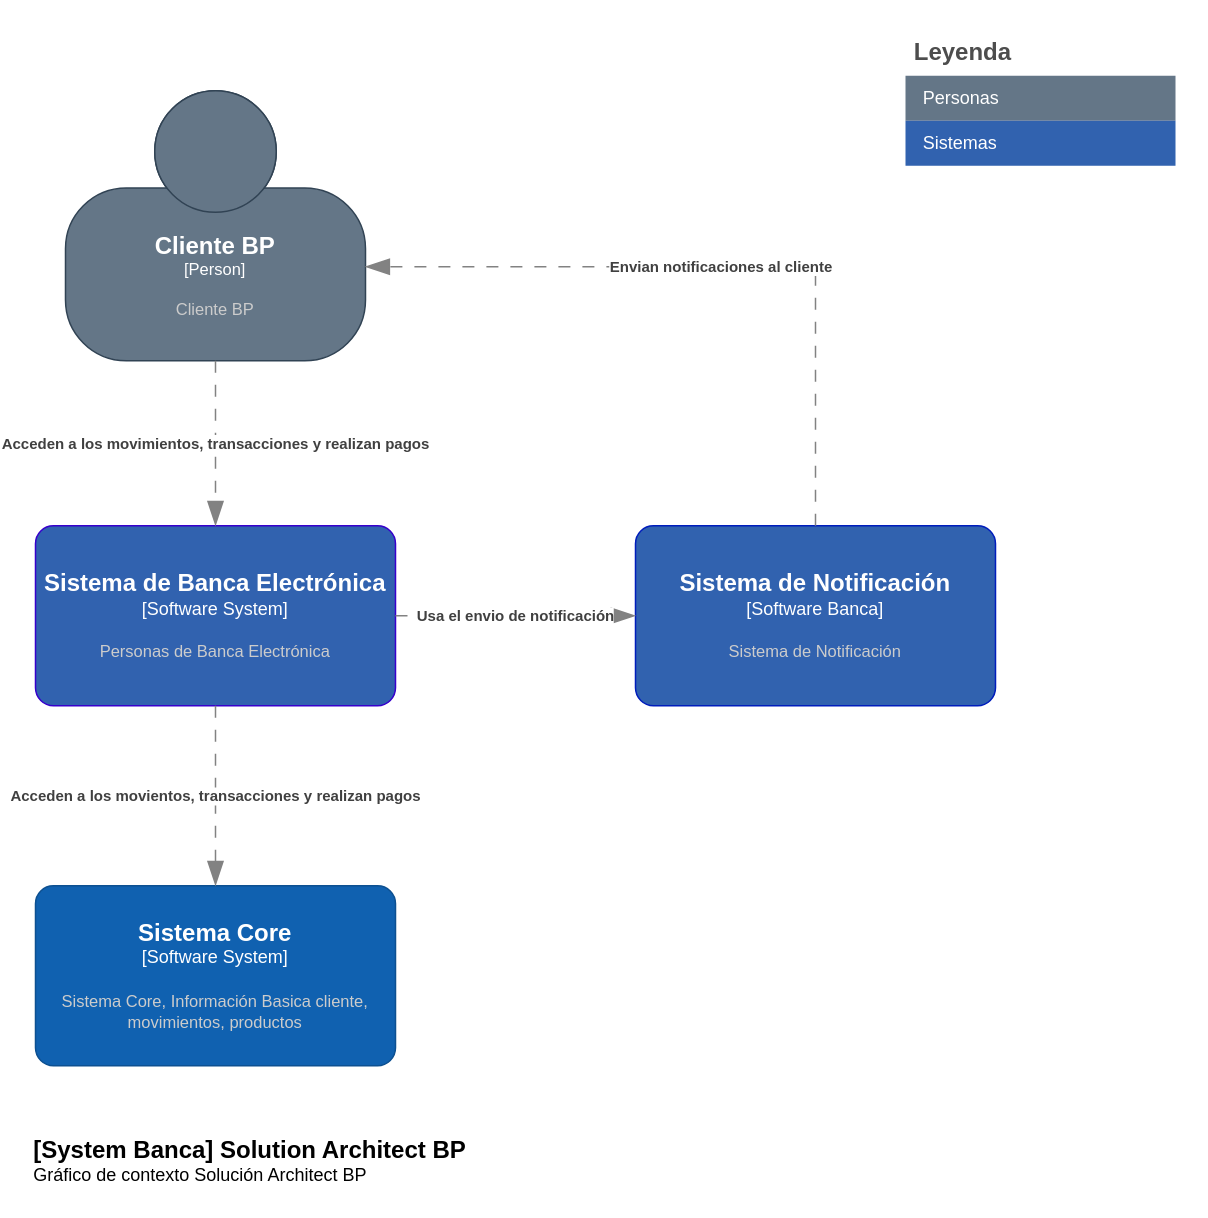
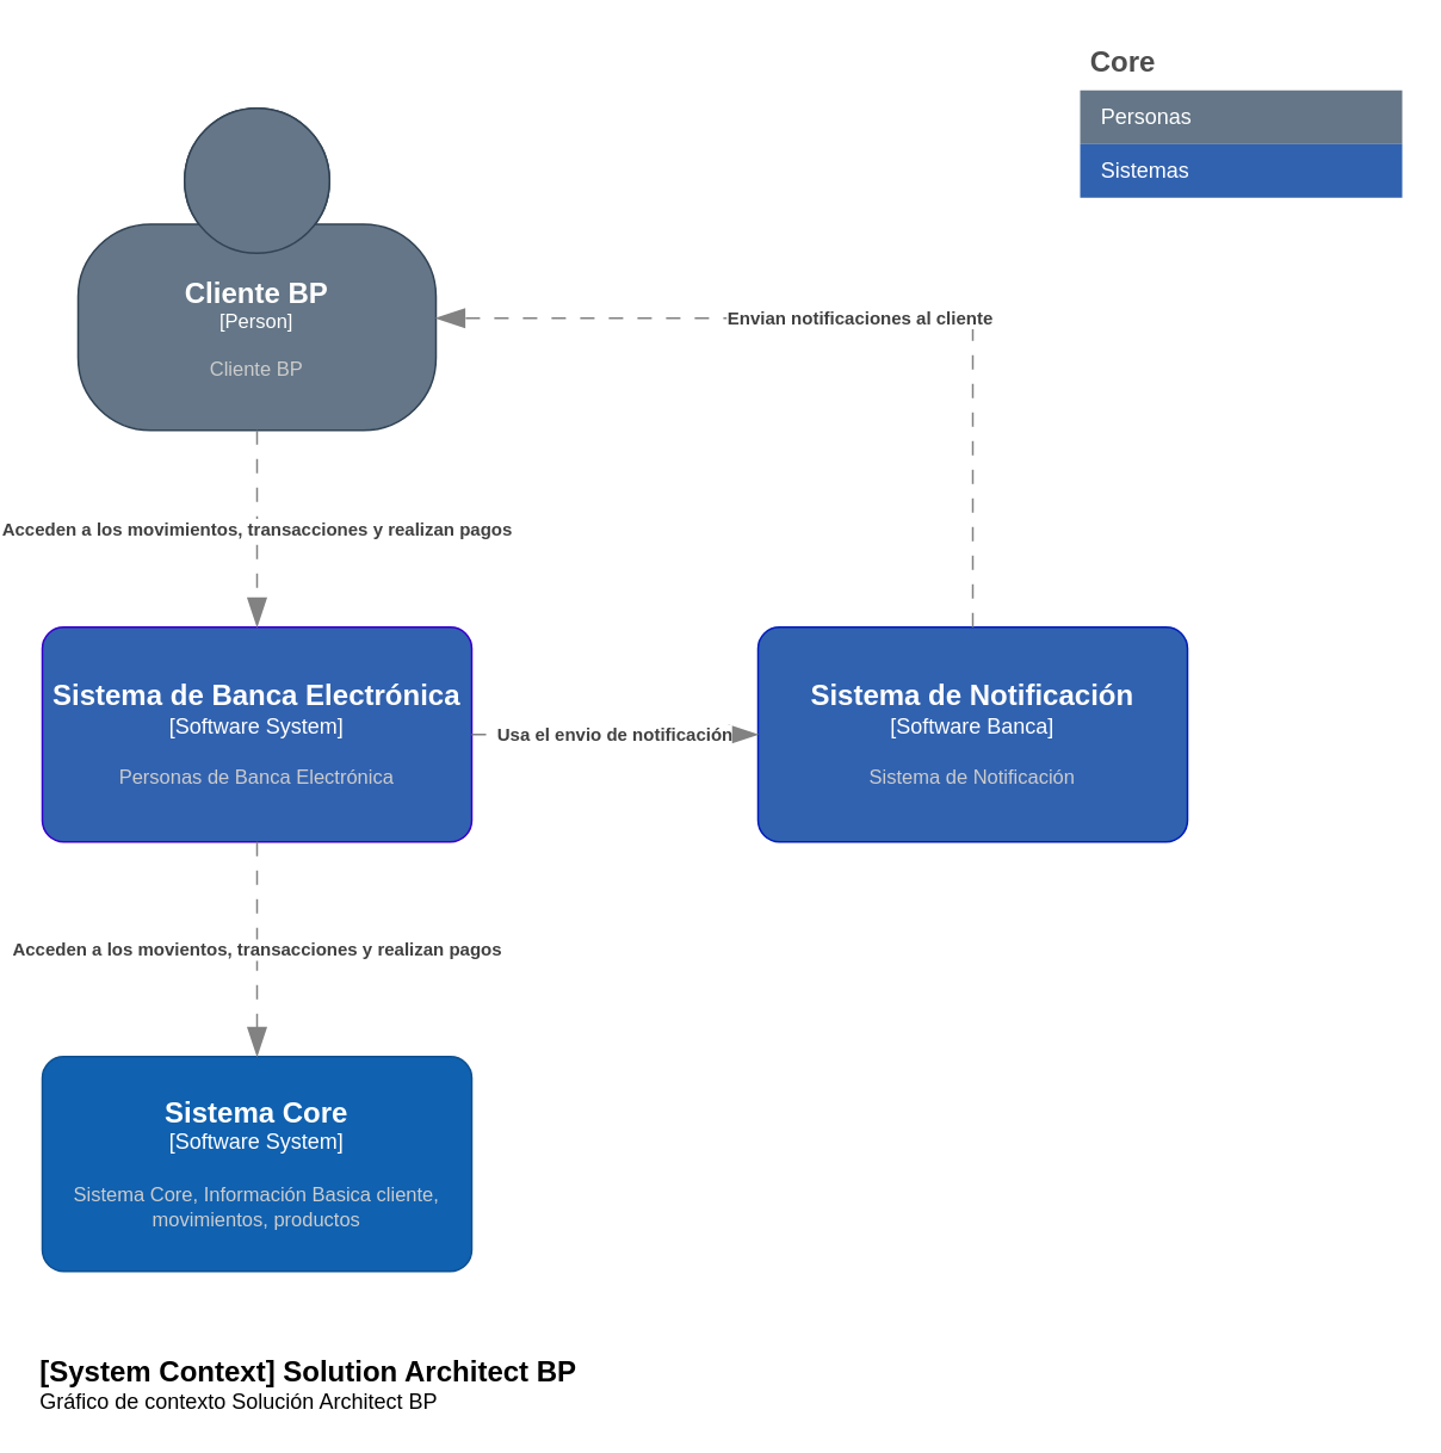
- <mxCell id="11" value="Leyenda" style="shape=table;startSize=30;container=1;collapsible=0;childLayout=tableLayout;fontSize=16;align=left;verticalAlign=top;fillColor=none;strokeColor=none;fontColor=#4D4D4D;fontStyle=1;spacingLeft=6;spacing=0;resizable=0;" parent="1" vertex="1"><mxGeometry x="603" y="20" width="180" height="90" as="geometry" /></mxCell>
+ <mxCell id="11" value="Core" style="shape=table;startSize=30;container=1;collapsible=0;childLayout=tableLayout;fontSize=16;align=left;verticalAlign=top;fillColor=none;strokeColor=none;fontColor=#4D4D4D;fontStyle=1;spacingLeft=6;spacing=0;resizable=0;" parent="1" vertex="1"><mxGeometry x="603" y="20" width="180" height="90" as="geometry" /></mxCell>
- <mxCell id="10" value="&lt;font style=&quot;font-size: 16px&quot;&gt;&lt;b&gt;&lt;div style=&quot;text-align: left&quot;&gt;[System Banca] Solution Architect BP&lt;/div&gt;&lt;/b&gt;&lt;/font&gt;&lt;div style=&quot;text-align: left&quot;&gt;Gráfico de contexto Solución Architect BP&lt;/div&gt;" style="text;html=1;strokeColor=none;fillColor=none;align=left;verticalAlign=top;whiteSpace=wrap;rounded=0;metaEdit=1;allowArrows=0;resizable=1;rotatable=0;connectable=0;recursiveResize=0;expand=0;pointerEvents=0;points=[[0.25,0,0],[0.5,0,0],[0.75,0,0],[1,0.25,0],[1,0.5,0],[1,0.75,0],[0.75,1,0],[0.5,1,0],[0.25,1,0],[0,0.75,0],[0,0.5,0],[0,0.25,0]];" parent="1" vertex="1"><mxGeometry x="20" y="750" width="390" height="40" as="geometry" /></mxCell>
+ <mxCell id="10" value="&lt;font style=&quot;font-size: 16px&quot;&gt;&lt;b&gt;&lt;div style=&quot;text-align: left&quot;&gt;[System Context] Solution Architect BP&lt;/div&gt;&lt;/b&gt;&lt;/font&gt;&lt;div style=&quot;text-align: left&quot;&gt;Gráfico de contexto Solución Architect BP&lt;/div&gt;" style="text;html=1;strokeColor=none;fillColor=none;align=left;verticalAlign=top;whiteSpace=wrap;rounded=0;metaEdit=1;allowArrows=0;resizable=1;rotatable=0;connectable=0;recursiveResize=0;expand=0;pointerEvents=0;points=[[0.25,0,0],[0.5,0,0],[0.75,0,0],[1,0.25,0],[1,0.5,0],[1,0.75,0],[0.75,1,0],[0.5,1,0],[0.25,1,0],[0,0.75,0],[0,0.5,0],[0,0.25,0]];" parent="1" vertex="1"><mxGeometry x="20" y="750" width="390" height="40" as="geometry" /></mxCell>
